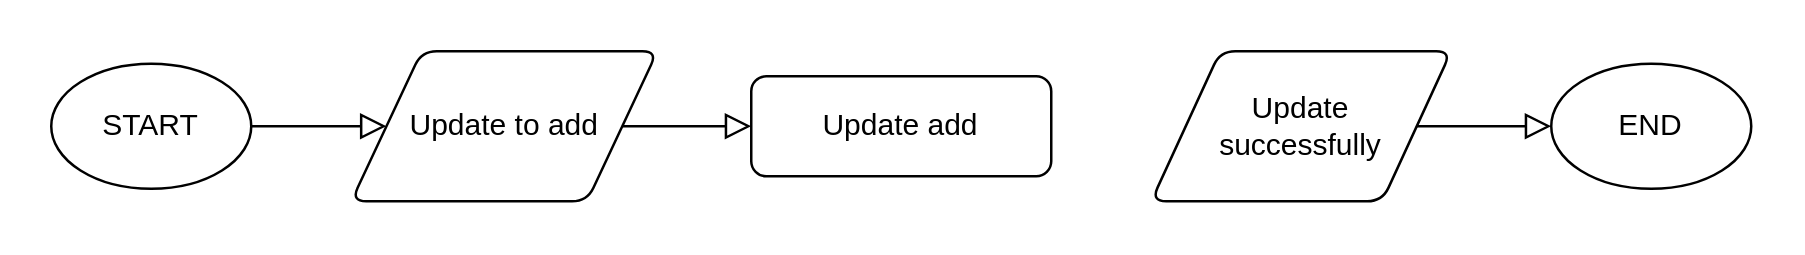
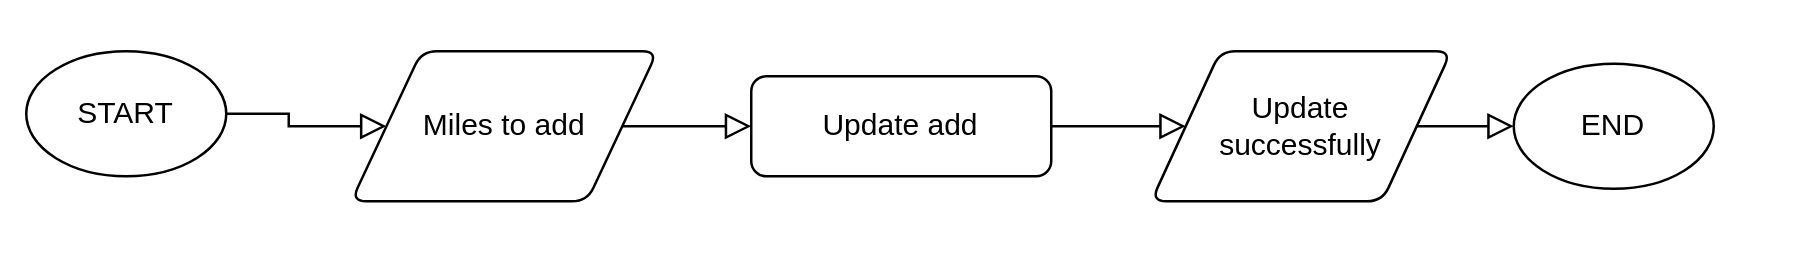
- <mxCell id="4" value="START" style="strokeWidth=1;html=1;shape=mxgraph.flowchart.start_1;whiteSpace=wrap;" parent="1" vertex="1"><mxGeometry x="20" y="25" width="80" height="50" as="geometry" /></mxCell>
+ <mxCell id="4" value="START" style="strokeWidth=1;html=1;shape=mxgraph.flowchart.start_1;whiteSpace=wrap;" parent="1" vertex="1"><mxGeometry x="10" y="20" width="80" height="50" as="geometry" /></mxCell>
- <mxCell id="6" value="Update to add" style="shape=parallelogram;html=1;strokeWidth=1;perimeter=parallelogramPerimeter;whiteSpace=wrap;rounded=1;arcSize=12;size=0.23;strokeColor=default;" parent="1" vertex="1"><mxGeometry x="140" y="20" width="122.5" height="60" as="geometry" /></mxCell>
+ <mxCell id="6" value="Miles to add" style="shape=parallelogram;html=1;strokeWidth=1;perimeter=parallelogramPerimeter;whiteSpace=wrap;rounded=1;arcSize=12;size=0.23;strokeColor=default;" parent="1" vertex="1"><mxGeometry x="140" y="20" width="122.5" height="60" as="geometry" /></mxCell>
+ <mxCell id="8" value="" style="rounded=0;html=1;jettySize=auto;orthogonalLoop=1;fontSize=11;endArrow=block;endFill=0;endSize=8;strokeWidth=1;shadow=0;labelBackgroundColor=none;edgeStyle=orthogonalEdgeStyle;exitX=1;exitY=0.5;exitDx=0;exitDy=0;entryX=0;entryY=0.5;entryDx=0;entryDy=0;" parent="1" source="3" edge="1" target="7"><mxGeometry relative="1" as="geometry"><mxPoint x="120" y="260" as="sourcePoint" /><mxPoint x="120" y="280" as="targetPoint" /></mxGeometry></mxCell>
- <mxCell id="9" value="END" style="strokeWidth=1;html=1;shape=mxgraph.flowchart.start_1;whiteSpace=wrap;" parent="1" vertex="1"><mxGeometry x="620" y="25" width="80" height="50" as="geometry" /></mxCell>
+ <mxCell id="9" value="END" style="strokeWidth=1;html=1;shape=mxgraph.flowchart.start_1;whiteSpace=wrap;" parent="1" vertex="1"><mxGeometry x="605" y="25" width="80" height="50" as="geometry" /></mxCell>
